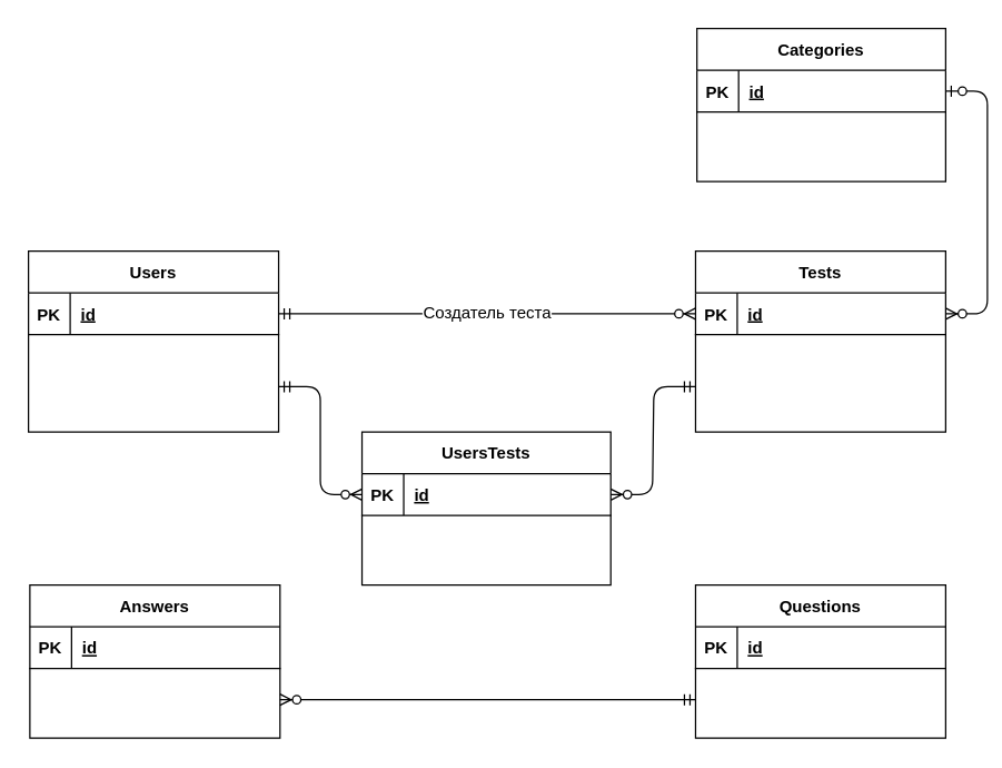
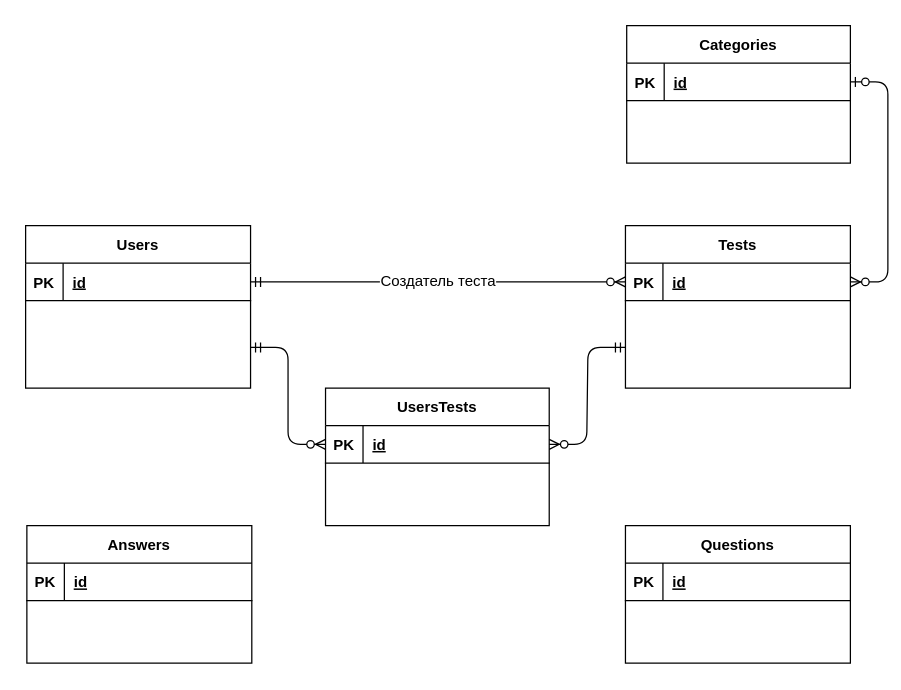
- <mxCell id="22" value="" style="edgeStyle=entityRelationEdgeStyle;fontSize=12;html=1;endArrow=ERzeroToMany;startArrow=ERmandOne;exitX=0;exitY=0.75;exitDx=0;exitDy=0;entryX=1;entryY=0.75;entryDx=0;entryDy=0;" parent="1" source="14" target="18" edge="1"><mxGeometry width="100" height="100" relative="1" as="geometry"><mxPoint x="290" y="420" as="sourcePoint" /><mxPoint x="390" y="320" as="targetPoint" /></mxGeometry></mxCell>
